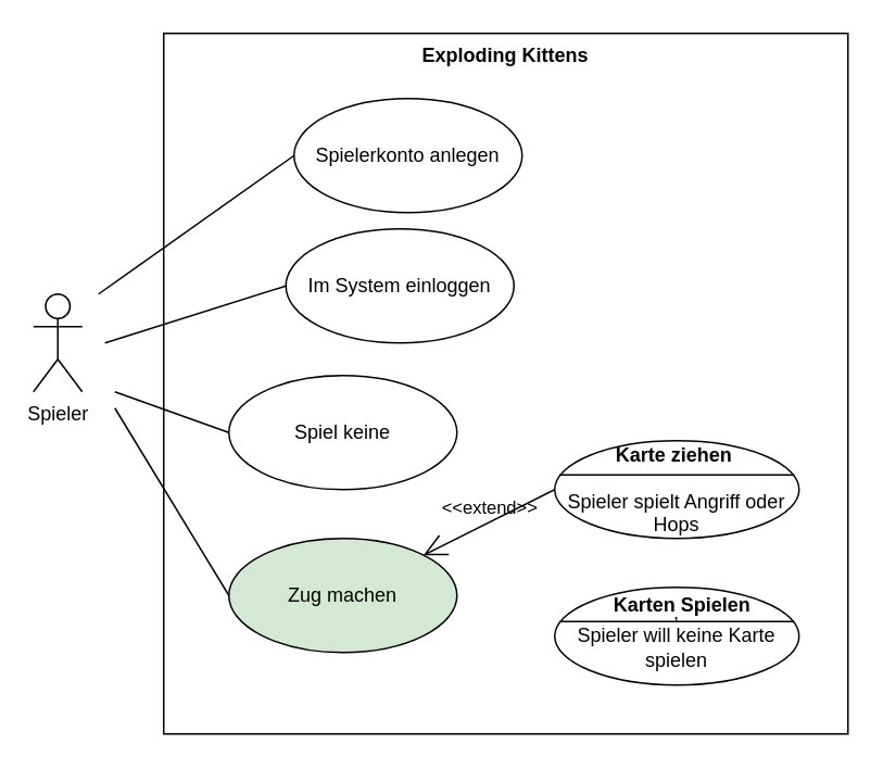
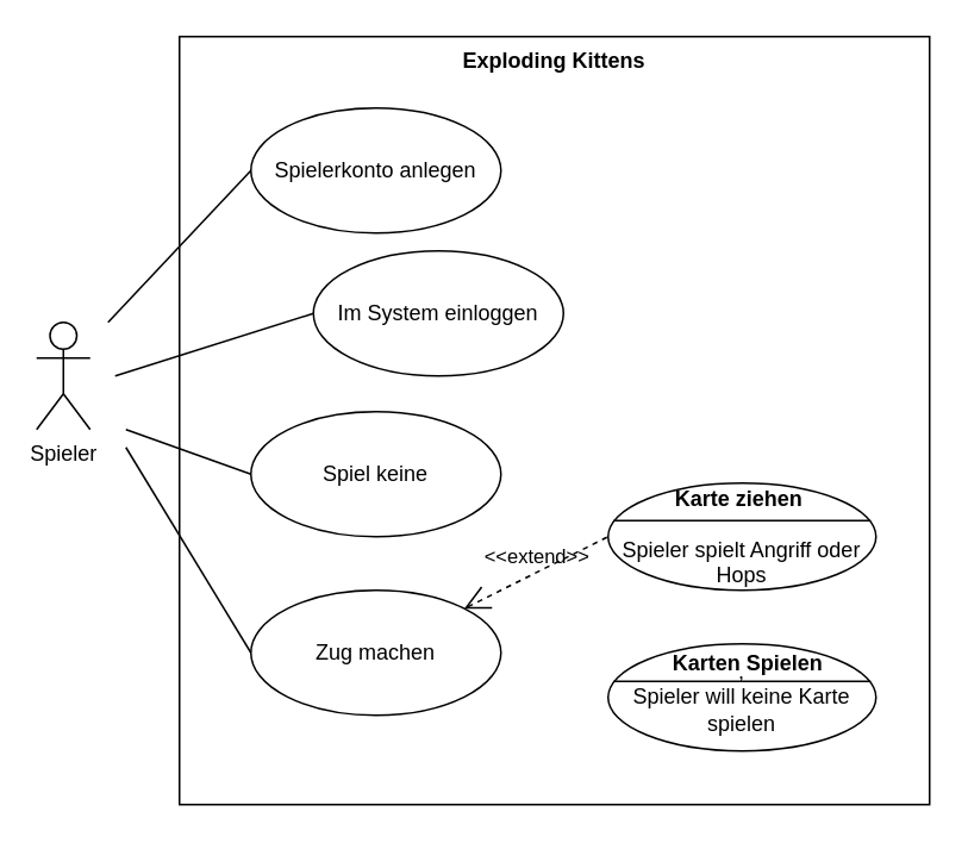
- <mxCell id="4" value="Spielerkonto anlegen" style="ellipse;whiteSpace=wrap;html=1;" parent="1" vertex="1"><mxGeometry x="180" y="60" width="140" height="70" as="geometry" /></mxCell>
+ <mxCell id="4" value="Spielerkonto anlegen" style="ellipse;whiteSpace=wrap;html=1;" parent="1" vertex="1"><mxGeometry x="140" y="60" width="140" height="70" as="geometry" /></mxCell>
- <mxCell id="15" value="&amp;lt;&amp;lt;extend&amp;gt;&amp;gt;" style="edgeStyle=none;html=1;startArrow=open;endArrow=none;startSize=12;verticalAlign=bottom;dashed=0;labelBackgroundColor=none;rounded=0;entryX=0;entryY=0.5;entryDx=0;entryDy=0;entryPerimeter=0;exitX=1;exitY=0;exitDx=0;exitDy=0;" edge="1" parent="1" source="7" target="12"><mxGeometry width="160" relative="1" as="geometry"><mxPoint x="280" y="240" as="sourcePoint" /><mxPoint x="440" y="240" as="targetPoint" /></mxGeometry></mxCell>
+ <mxCell id="15" value="&amp;lt;&amp;lt;extend&amp;gt;&amp;gt;" style="edgeStyle=none;html=1;startArrow=open;endArrow=none;startSize=12;verticalAlign=bottom;dashed=1;labelBackgroundColor=none;rounded=0;entryX=0;entryY=0.5;entryDx=0;entryDy=0;entryPerimeter=0;exitX=1;exitY=0;exitDx=0;exitDy=0;" edge="1" parent="1" source="7" target="12"><mxGeometry width="160" relative="1" as="geometry"><mxPoint x="280" y="240" as="sourcePoint" /><mxPoint x="440" y="240" as="targetPoint" /></mxGeometry></mxCell>
- <mxCell id="7" value="Zug machen" style="ellipse;whiteSpace=wrap;html=1;fillColor=#d5e8d4;" parent="1" vertex="1"><mxGeometry x="140" y="330" width="140" height="70" as="geometry" /></mxCell>
+ <mxCell id="7" value="Zug machen" style="ellipse;whiteSpace=wrap;html=1;" parent="1" vertex="1"><mxGeometry x="140" y="330" width="140" height="70" as="geometry" /></mxCell>
